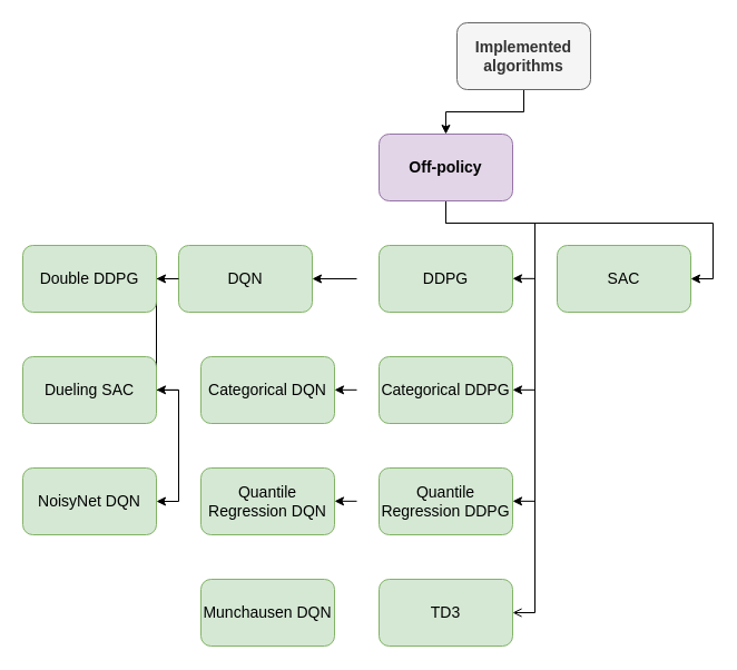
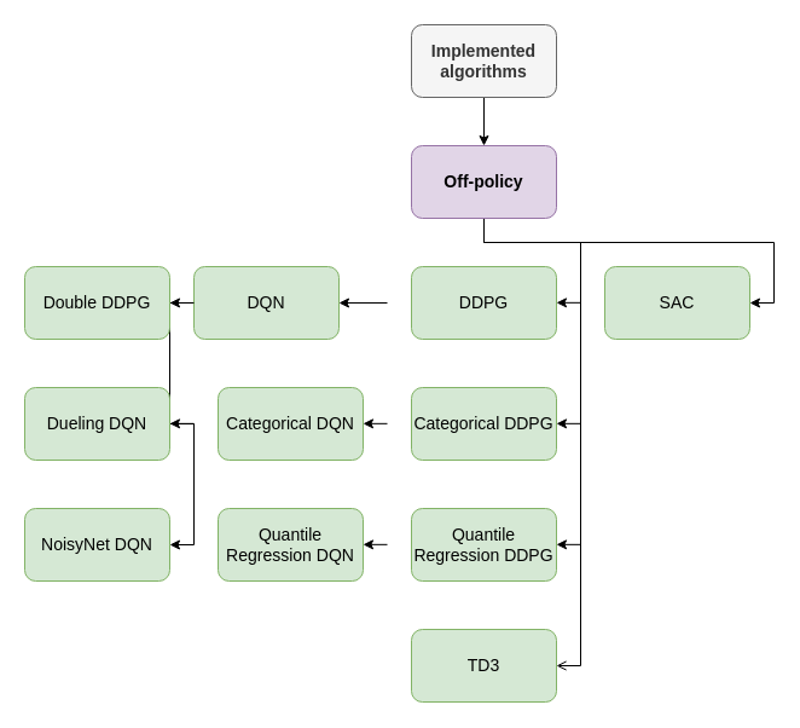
- <mxCell id="3" value="Implemented algorithms" style="rounded=1;whiteSpace=wrap;html=1;fontStyle=1;fontSize=14;fillColor=#f5f5f5;strokeColor=#666666;fontColor=#333333;" parent="1" vertex="1"><mxGeometry x="410" y="20" width="120" height="60" as="geometry" /></mxCell>
+ <mxCell id="3" value="Implemented algorithms" style="rounded=1;whiteSpace=wrap;html=1;fontStyle=1;fontSize=14;fillColor=#f5f5f5;strokeColor=#666666;fontColor=#333333;" parent="1" vertex="1"><mxGeometry x="340" y="20" width="120" height="60" as="geometry" /></mxCell>
- <mxCell id="18" value="Dueling SAC" style="rounded=1;whiteSpace=wrap;html=1;fontStyle=0;fontSize=14;fillColor=#d5e8d4;strokeColor=#82b366;fontColor=#000000;" parent="1" vertex="1"><mxGeometry x="20" y="320" width="120" height="60" as="geometry" /></mxCell>
+ <mxCell id="18" value="Dueling DQN" style="rounded=1;whiteSpace=wrap;html=1;fontStyle=0;fontSize=14;fillColor=#d5e8d4;strokeColor=#82b366;fontColor=#000000;" parent="1" vertex="1"><mxGeometry x="20" y="320" width="120" height="60" as="geometry" /></mxCell>
- <mxCell id="11" value="Munchausen DQN" style="rounded=1;whiteSpace=wrap;html=1;fontStyle=0;fontSize=14;fillColor=#d5e8d4;strokeColor=#82b366;fontColor=#000000;" parent="1" vertex="1"><mxGeometry x="180" y="520" width="120" height="60" as="geometry" /></mxCell>
